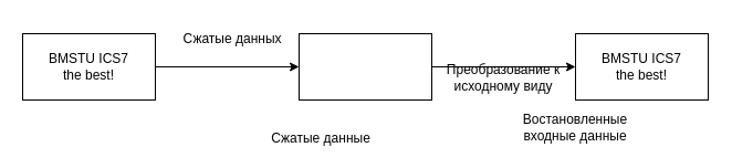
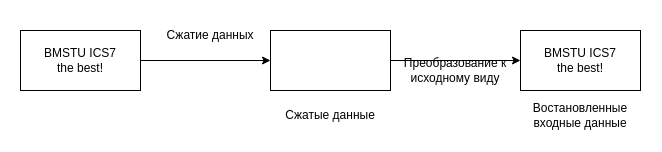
- <mxCell id="7" value="Сжатые данных" style="text;html=1;strokeColor=none;fillColor=none;align=center;verticalAlign=middle;whiteSpace=wrap;rounded=0;" vertex="1" parent="1"><mxGeometry x="160" y="20" width="100" height="30" as="geometry" /></mxCell>
+ <mxCell id="7" value="Сжатие данных" style="text;html=1;strokeColor=none;fillColor=none;align=center;verticalAlign=middle;whiteSpace=wrap;rounded=0;" vertex="1" parent="1"><mxGeometry x="160" y="20" width="100" height="30" as="geometry" /></mxCell>
- <mxCell id="9" value="Востановленные входные данные" style="text;html=1;strokeColor=none;fillColor=none;align=center;verticalAlign=middle;whiteSpace=wrap;rounded=0;" vertex="1" parent="1"><mxGeometry x="470" y="100" width="100" height="30" as="geometry" /></mxCell>
+ <mxCell id="9" value="Востановленные входные данные" style="text;html=1;strokeColor=none;fillColor=none;align=center;verticalAlign=middle;whiteSpace=wrap;rounded=0;" vertex="1" parent="1"><mxGeometry x="530" y="100" width="100" height="30" as="geometry" /></mxCell>
- <mxCell id="10" value="Сжатые данные" style="text;html=1;strokeColor=none;fillColor=none;align=center;verticalAlign=middle;whiteSpace=wrap;rounded=0;" vertex="1" parent="1"><mxGeometry x="240" y="110" width="100" height="30" as="geometry" /></mxCell>
+ <mxCell id="10" value="Сжатые данные" style="text;html=1;strokeColor=none;fillColor=none;align=center;verticalAlign=middle;whiteSpace=wrap;rounded=0;" vertex="1" parent="1"><mxGeometry x="280" y="100" width="100" height="30" as="geometry" /></mxCell>
